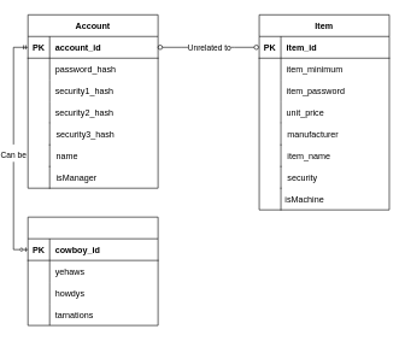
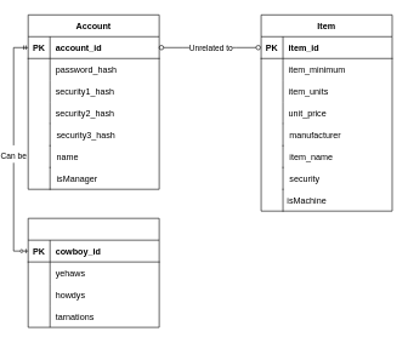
- <mxCell id="28" value="item_password" style="shape=partialRectangle;connectable=0;fillColor=none;top=0;left=0;bottom=0;right=0;align=left;spacingLeft=6;overflow=hidden;" vertex="1" parent="26"><mxGeometry x="30" width="150" height="30" as="geometry"><mxRectangle width="150" height="30" as="alternateBounds" /></mxGeometry></mxCell>
+ <mxCell id="28" value="item_units" style="shape=partialRectangle;connectable=0;fillColor=none;top=0;left=0;bottom=0;right=0;align=left;spacingLeft=6;overflow=hidden;" vertex="1" parent="26"><mxGeometry x="30" width="150" height="30" as="geometry"><mxRectangle width="150" height="30" as="alternateBounds" /></mxGeometry></mxCell>
